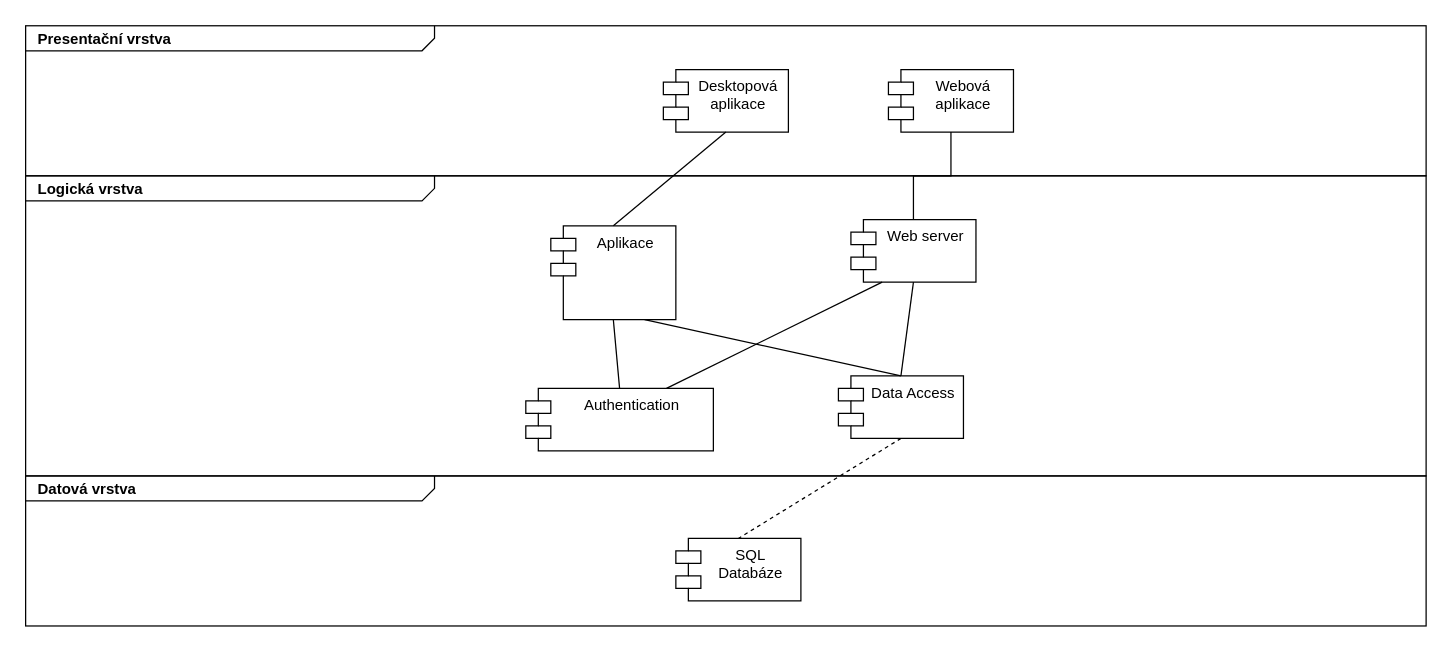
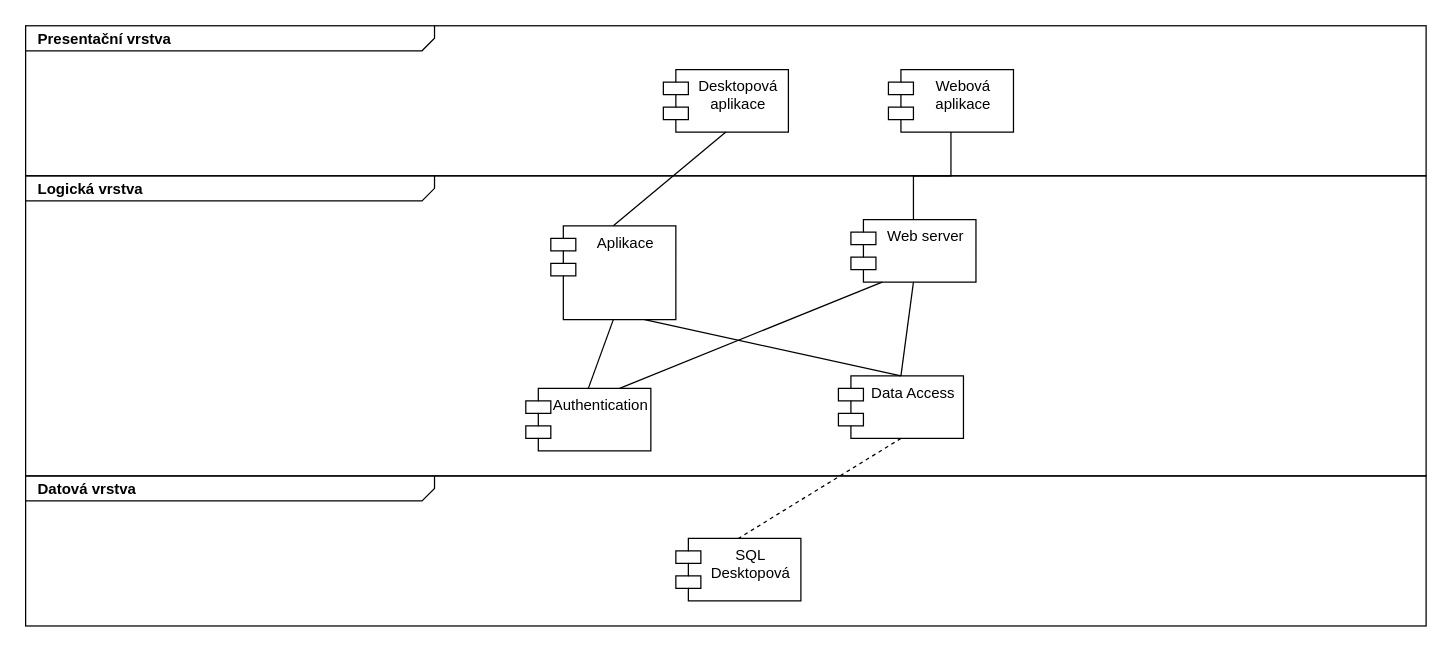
- <mxCell id="10" value="Authentication" style="shape=module;align=left;spacingLeft=20;align=center;verticalAlign=top;whiteSpace=wrap;html=1;" vertex="1" parent="1"><mxGeometry x="420" y="310" width="150" height="50" as="geometry" /></mxCell>
+ <mxCell id="10" value="Authentication" style="shape=module;align=left;spacingLeft=20;align=center;verticalAlign=top;whiteSpace=wrap;html=1;" vertex="1" parent="1"><mxGeometry x="420" y="310" width="100" height="50" as="geometry" /></mxCell>
- <mxCell id="15" value="SQL Databáze&lt;br&gt;" style="shape=module;align=left;spacingLeft=20;align=center;verticalAlign=top;whiteSpace=wrap;html=1;" vertex="1" parent="1"><mxGeometry x="540" y="430" width="100" height="50" as="geometry" /></mxCell>
+ <mxCell id="15" value="SQL Desktopová&lt;br&gt;" style="shape=module;align=left;spacingLeft=20;align=center;verticalAlign=top;whiteSpace=wrap;html=1;" vertex="1" parent="1"><mxGeometry x="540" y="430" width="100" height="50" as="geometry" /></mxCell>
